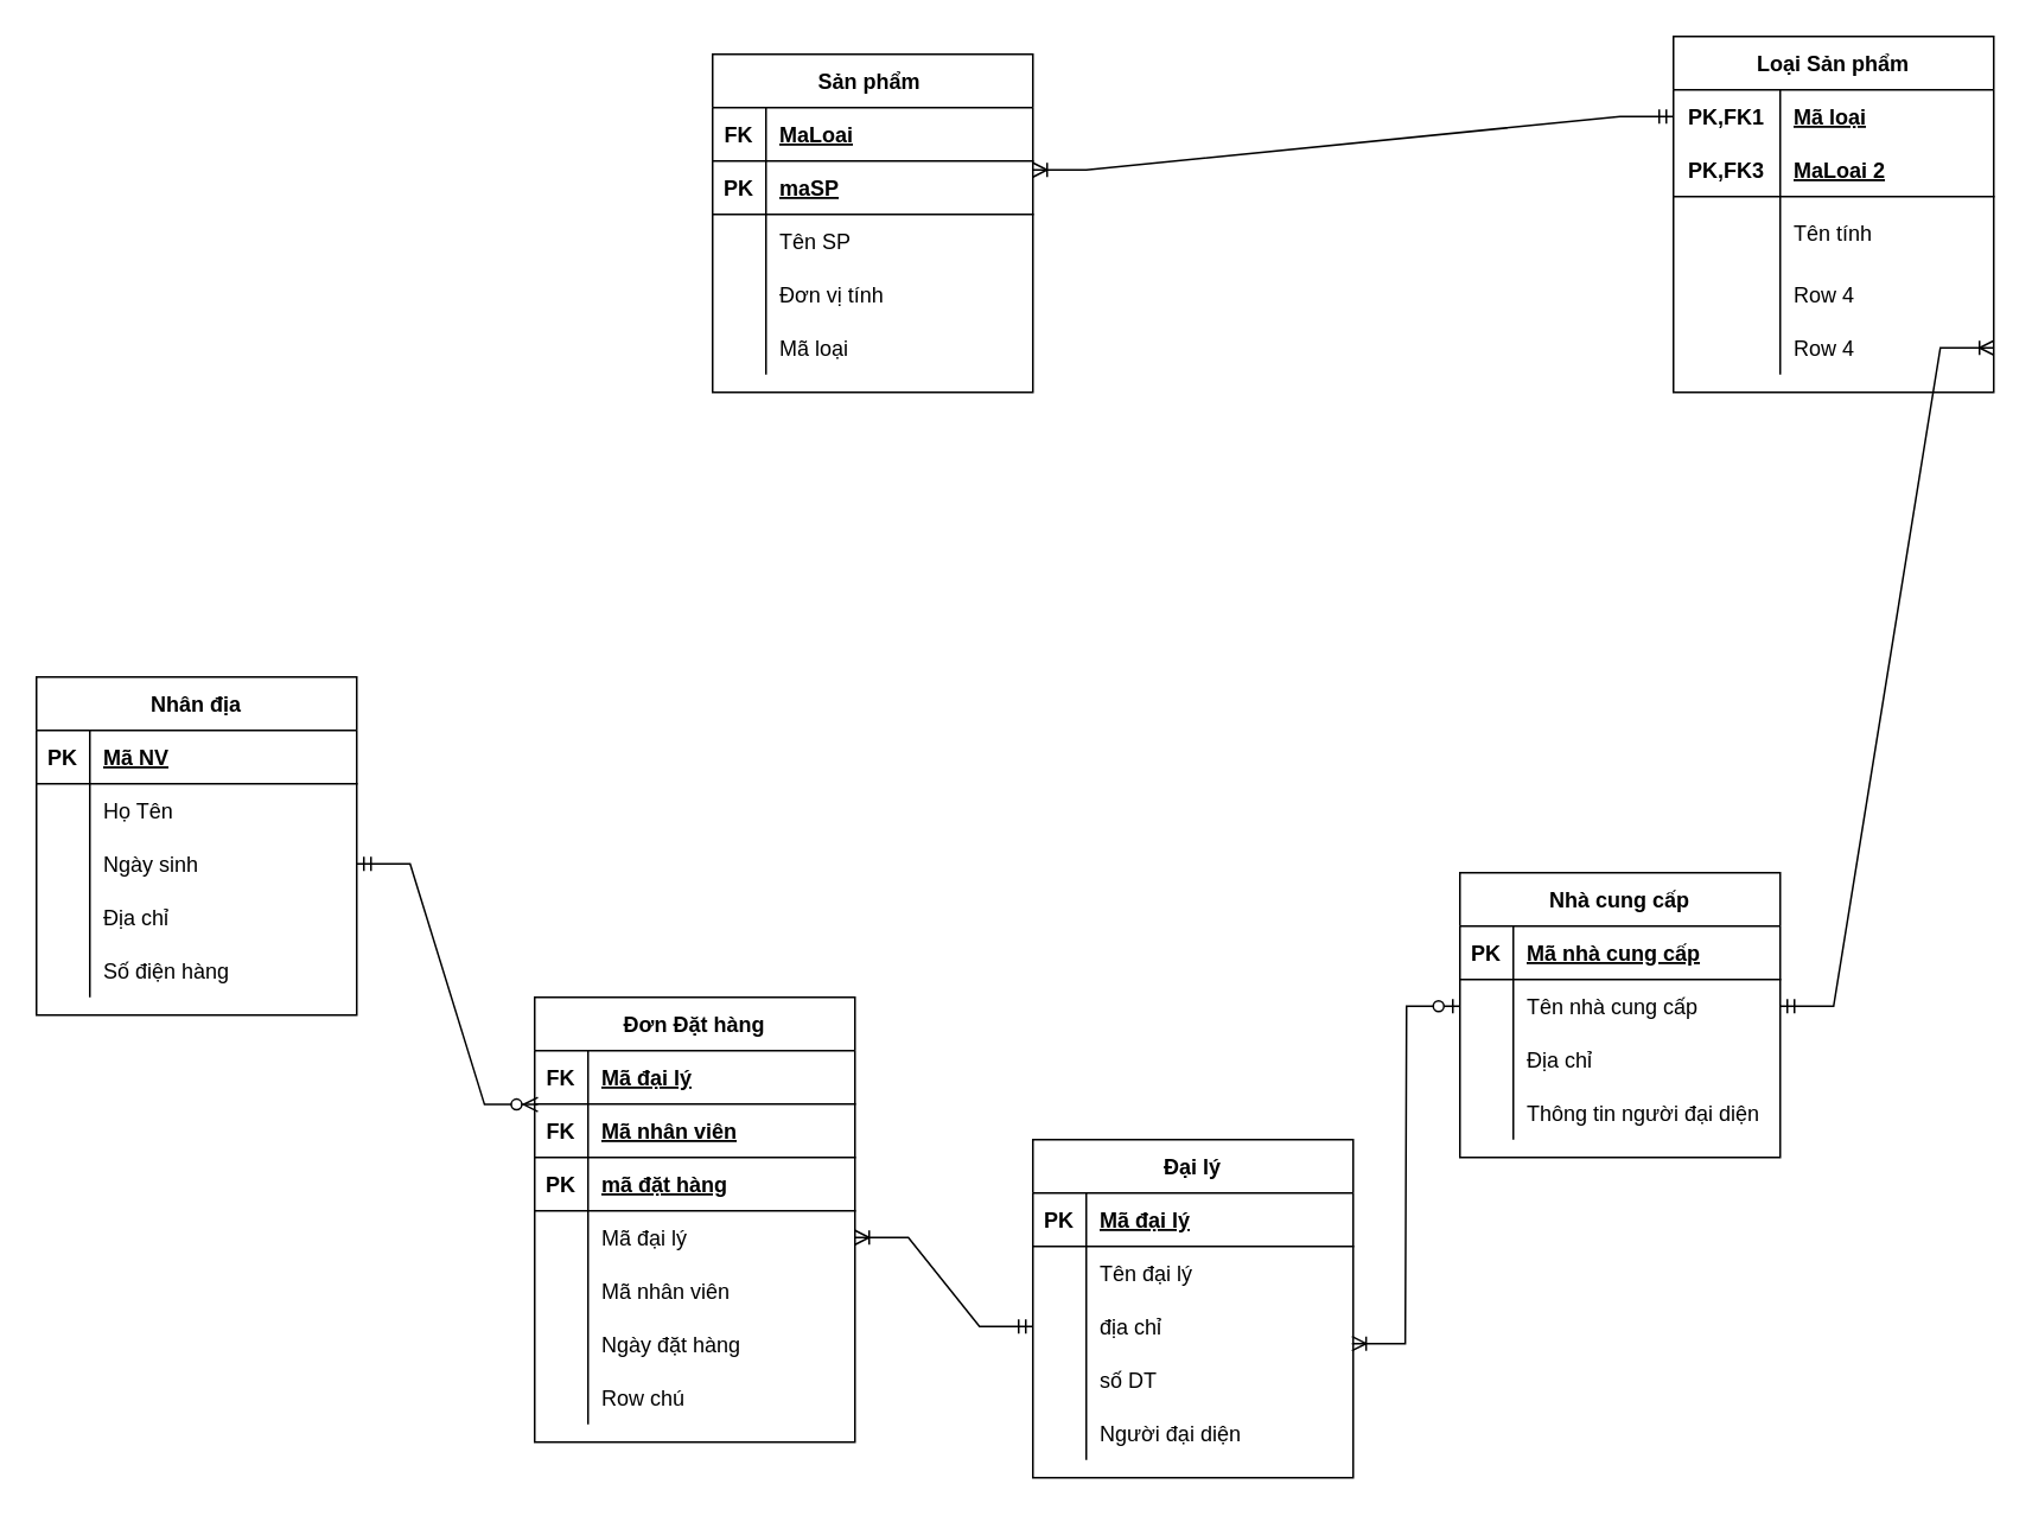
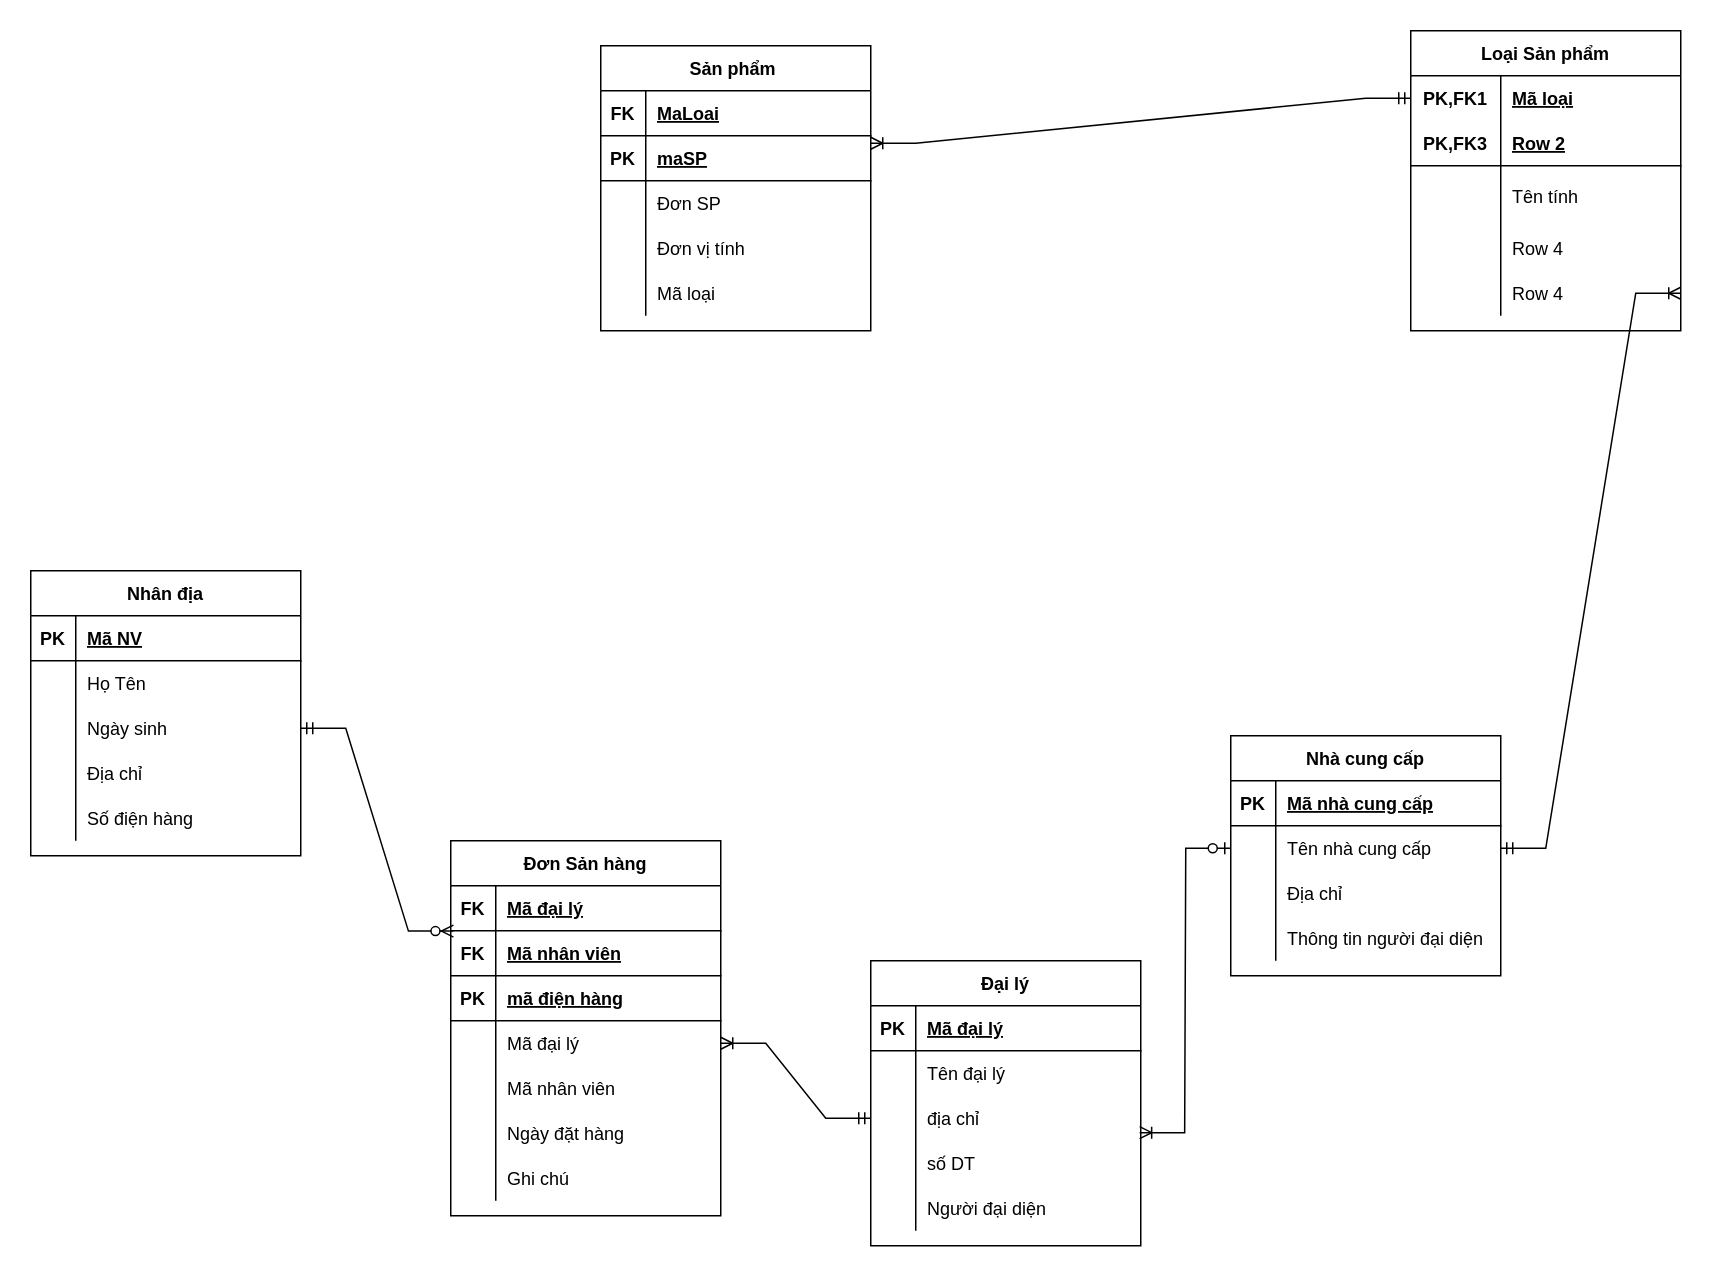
- <mxCell id="24" value="MaLoai 2" style="shape=partialRectangle;connectable=0;fillColor=none;top=0;left=0;bottom=0;right=0;align=left;spacingLeft=6;fontStyle=5;overflow=hidden;" vertex="1" parent="22"><mxGeometry x="60" width="120" height="30" as="geometry"><mxRectangle width="120" height="30" as="alternateBounds" /></mxGeometry></mxCell>
+ <mxCell id="24" value="Row 2" style="shape=partialRectangle;connectable=0;fillColor=none;top=0;left=0;bottom=0;right=0;align=left;spacingLeft=6;fontStyle=5;overflow=hidden;" vertex="1" parent="22"><mxGeometry x="60" width="120" height="30" as="geometry"><mxRectangle width="120" height="30" as="alternateBounds" /></mxGeometry></mxCell>
- <mxCell id="11" value="Tên SP" style="shape=partialRectangle;connectable=0;fillColor=none;top=0;left=0;bottom=0;right=0;align=left;spacingLeft=6;overflow=hidden;" vertex="1" parent="9"><mxGeometry x="30" width="150" height="30" as="geometry"><mxRectangle width="150" height="30" as="alternateBounds" /></mxGeometry></mxCell>
+ <mxCell id="11" value="Đơn SP" style="shape=partialRectangle;connectable=0;fillColor=none;top=0;left=0;bottom=0;right=0;align=left;spacingLeft=6;overflow=hidden;" vertex="1" parent="9"><mxGeometry x="30" width="150" height="30" as="geometry"><mxRectangle width="150" height="30" as="alternateBounds" /></mxGeometry></mxCell>
- <mxCell id="82" value="Đơn Đặt hàng" style="shape=table;startSize=30;container=1;collapsible=1;childLayout=tableLayout;fixedRows=1;rowLines=0;fontStyle=1;align=center;resizeLast=1;" vertex="1" parent="1"><mxGeometry x="300" y="560" width="180" height="250" as="geometry" /></mxCell>
+ <mxCell id="82" value="Đơn Sản hàng" style="shape=table;startSize=30;container=1;collapsible=1;childLayout=tableLayout;fixedRows=1;rowLines=0;fontStyle=1;align=center;resizeLast=1;" vertex="1" parent="1"><mxGeometry x="300" y="560" width="180" height="250" as="geometry" /></mxCell>
- <mxCell id="91" value="mã đặt hàng" style="shape=partialRectangle;connectable=0;fillColor=none;top=0;left=0;bottom=0;right=0;align=left;spacingLeft=6;fontStyle=5;overflow=hidden;" vertex="1" parent="89"><mxGeometry x="30" width="150" height="30" as="geometry"><mxRectangle width="150" height="30" as="alternateBounds" /></mxGeometry></mxCell>
+ <mxCell id="91" value="mã điện hàng" style="shape=partialRectangle;connectable=0;fillColor=none;top=0;left=0;bottom=0;right=0;align=left;spacingLeft=6;fontStyle=5;overflow=hidden;" vertex="1" parent="89"><mxGeometry x="30" width="150" height="30" as="geometry"><mxRectangle width="150" height="30" as="alternateBounds" /></mxGeometry></mxCell>
- <mxCell id="103" value="Row chú" style="shape=partialRectangle;connectable=0;fillColor=none;top=0;left=0;bottom=0;right=0;align=left;spacingLeft=6;overflow=hidden;" vertex="1" parent="101"><mxGeometry x="30" width="150" height="30" as="geometry"><mxRectangle width="150" height="30" as="alternateBounds" /></mxGeometry></mxCell>
+ <mxCell id="103" value="Ghi chú" style="shape=partialRectangle;connectable=0;fillColor=none;top=0;left=0;bottom=0;right=0;align=left;spacingLeft=6;overflow=hidden;" vertex="1" parent="101"><mxGeometry x="30" width="150" height="30" as="geometry"><mxRectangle width="150" height="30" as="alternateBounds" /></mxGeometry></mxCell>
